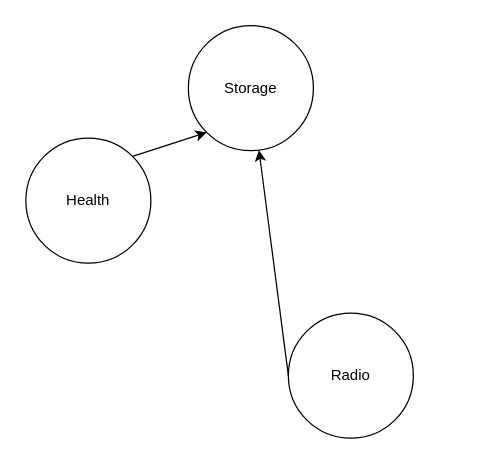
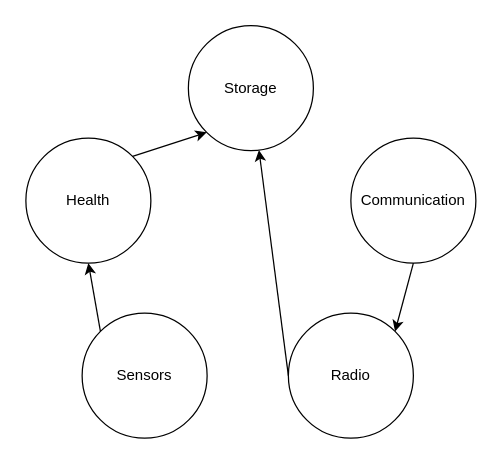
+ <mxCell id="3" value="Communication" style="ellipse;whiteSpace=wrap;html=1;aspect=fixed;" vertex="1" parent="1"><mxGeometry x="280" y="110" width="100" height="100" as="geometry" /></mxCell>
+ <mxCell id="10" value="" style="endArrow=classic;html=1;rounded=0;exitX=0.5;exitY=1;exitDx=0;exitDy=0;entryX=1;entryY=0;entryDx=0;entryDy=0;" edge="1" parent="1" source="3" target="6"><mxGeometry width="50" height="50" relative="1" as="geometry"><mxPoint x="170" y="340" as="sourcePoint" /><mxPoint x="220" y="290" as="targetPoint" /></mxGeometry></mxCell>
+ <mxCell id="8" value="" style="endArrow=classic;html=1;rounded=0;exitX=0;exitY=0;exitDx=0;exitDy=0;entryX=0.5;entryY=1;entryDx=0;entryDy=0;" edge="1" parent="1" source="4" target="5"><mxGeometry width="50" height="50" relative="1" as="geometry"><mxPoint x="170" y="340" as="sourcePoint" /><mxPoint x="220" y="290" as="targetPoint" /></mxGeometry></mxCell>
+ <mxCell id="4" value="Sensors" style="ellipse;whiteSpace=wrap;html=1;aspect=fixed;" vertex="1" parent="1"><mxGeometry x="65" y="250" width="100" height="100" as="geometry" /></mxCell>
